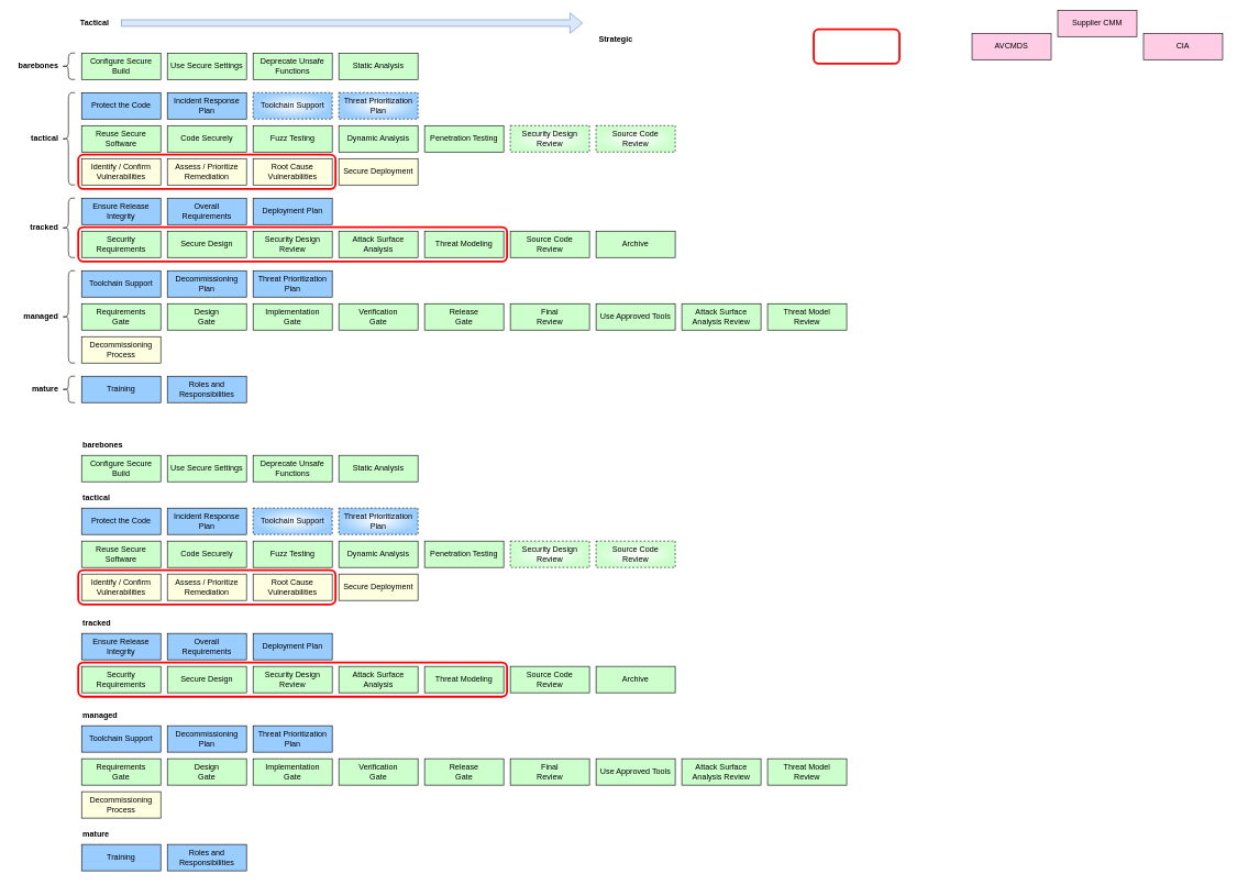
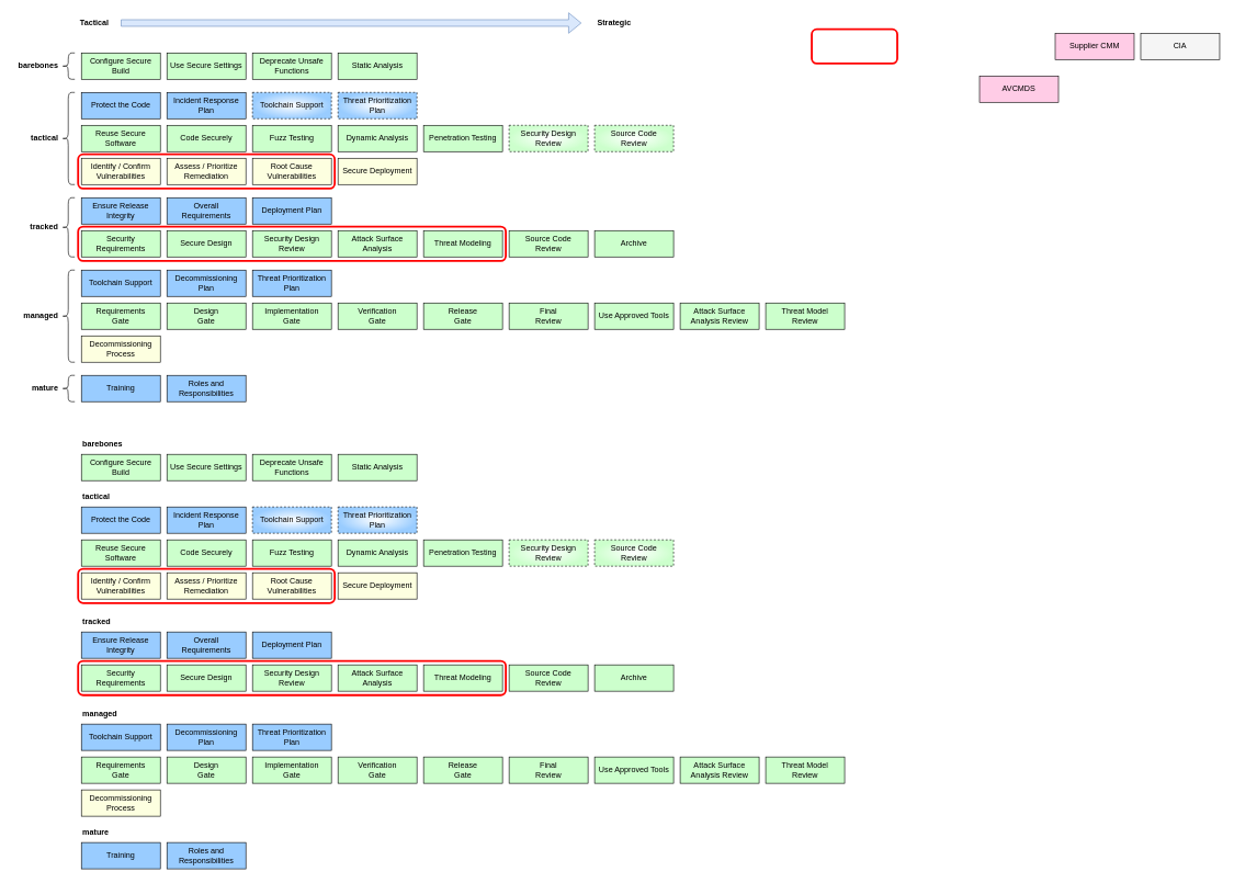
- <mxCell id="52" value="Supplier CMM" style="rounded=0;whiteSpace=wrap;html=1;fillColor=#FFCCE6;" vertex="1" parent="1"><mxGeometry x="1603" y="15" width="120" height="40" as="geometry" /></mxCell>
+ <mxCell id="52" value="Supplier CMM" style="rounded=0;whiteSpace=wrap;html=1;fillColor=#FFCCE6;" vertex="1" parent="1"><mxGeometry x="1603" y="50" width="120" height="40" as="geometry" /></mxCell>
- <mxCell id="3" value="&lt;b&gt;Strategic&lt;/b&gt;" style="text;html=1;strokeColor=none;fillColor=none;align=center;verticalAlign=middle;whiteSpace=wrap;rounded=0;" vertex="1" parent="1"><mxGeometry x="903" y="45" width="60" height="30" as="geometry" /></mxCell>
+ <mxCell id="3" value="&lt;b&gt;Strategic&lt;/b&gt;" style="text;html=1;strokeColor=none;fillColor=none;align=center;verticalAlign=middle;whiteSpace=wrap;rounded=0;" vertex="1" parent="1"><mxGeometry x="903" y="20" width="60" height="30" as="geometry" /></mxCell>
- <mxCell id="50" value="AVCMDS" style="rounded=0;whiteSpace=wrap;html=1;fillColor=#FFCCE6;" vertex="1" parent="1"><mxGeometry x="1473" y="50" width="120" height="40" as="geometry" /></mxCell>
+ <mxCell id="50" value="AVCMDS" style="rounded=0;whiteSpace=wrap;html=1;fillColor=#FFCCE6;" vertex="1" parent="1"><mxGeometry x="1488" y="115" width="120" height="40" as="geometry" /></mxCell>
- <mxCell id="51" value="CIA" style="rounded=0;whiteSpace=wrap;html=1;fillColor=#FFCCE6;" vertex="1" parent="1"><mxGeometry x="1733" y="50" width="120" height="40" as="geometry" /></mxCell>
+ <mxCell id="51" value="CIA" style="rounded=0;whiteSpace=wrap;html=1;fillColor=#f5f5f5;" vertex="1" parent="1"><mxGeometry x="1733" y="50" width="120" height="40" as="geometry" /></mxCell>
